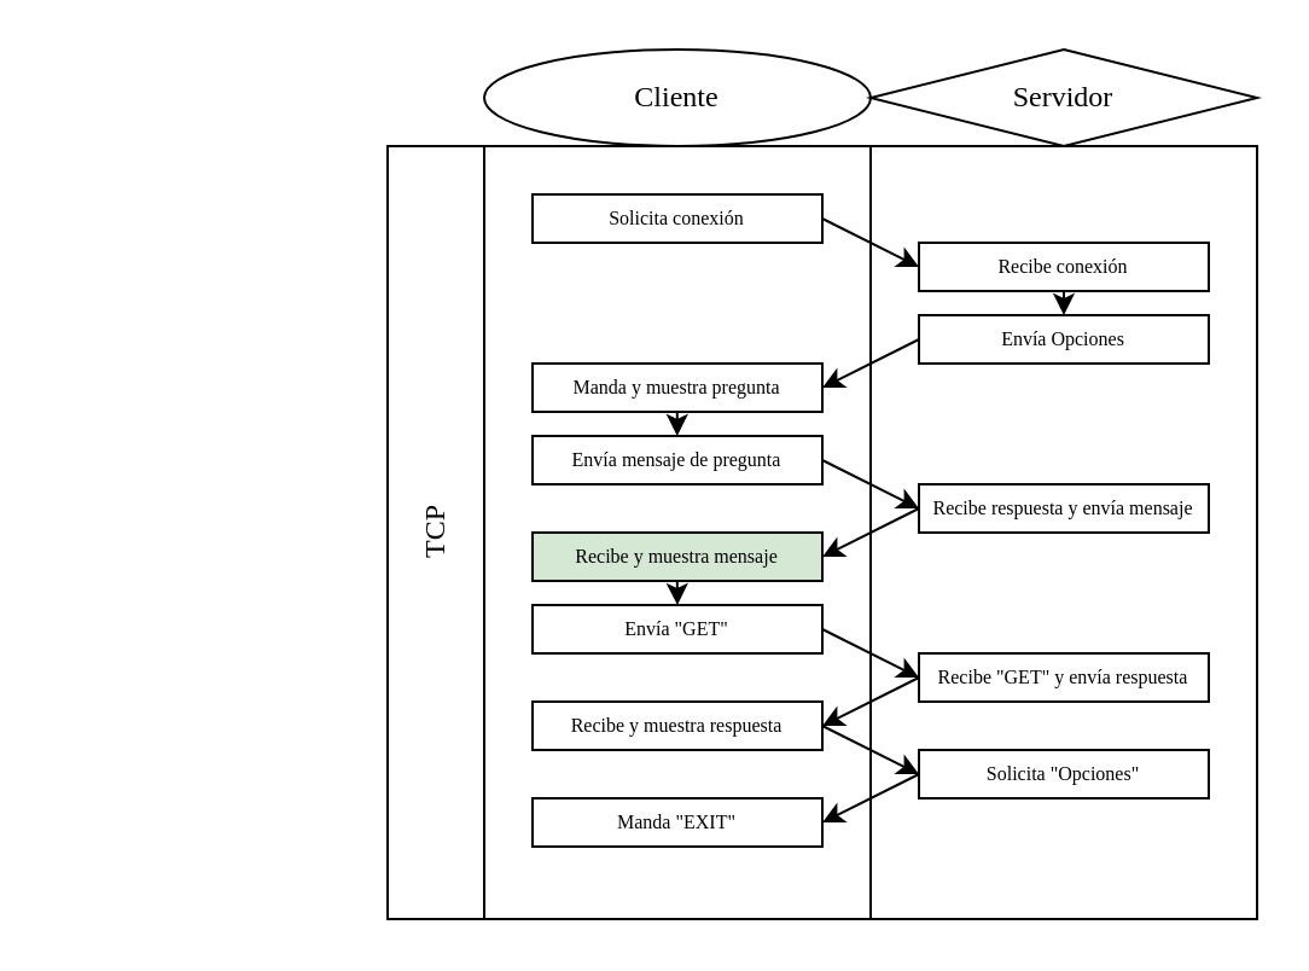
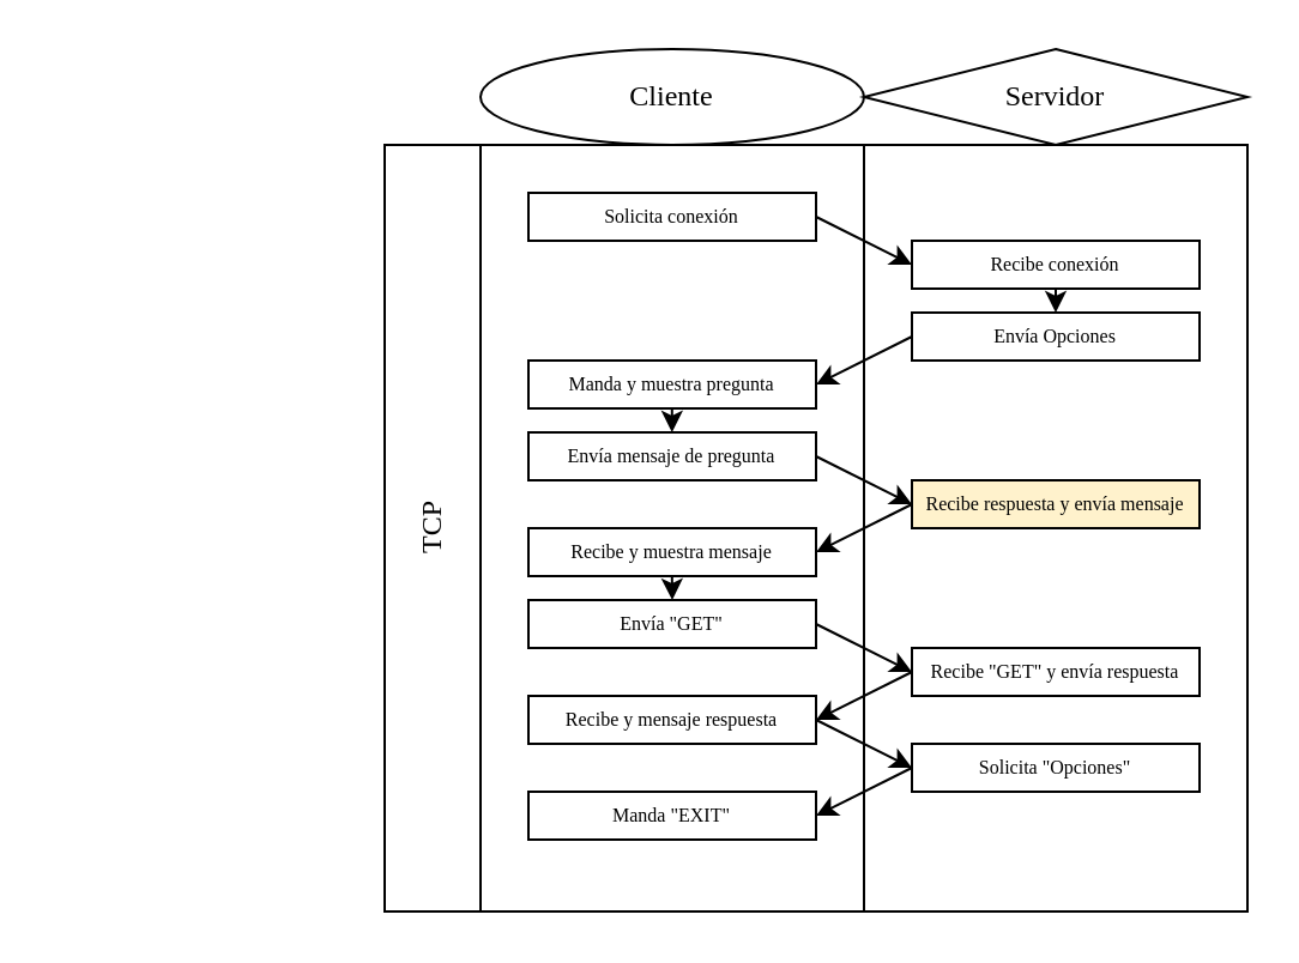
- <mxCell id="15" value="&lt;p style=&quot;line-height: 100%; font-size: 8px;&quot;&gt;&lt;font style=&quot;font-size: 8px;&quot;&gt;Recibe respuesta&amp;nbsp;&lt;/font&gt;&lt;span style=&quot;background-color: initial;&quot;&gt;y envía mensaje&lt;/span&gt;&lt;/p&gt;" style="rounded=0;whiteSpace=wrap;html=1;hachureGap=4;fontFamily=Verdana;align=center;fontSize=8;" vertex="1" parent="1"><mxGeometry x="380" y="200" width="120" height="20" as="geometry" /></mxCell>
+ <mxCell id="15" value="&lt;p style=&quot;line-height: 100%; font-size: 8px;&quot;&gt;&lt;font style=&quot;font-size: 8px;&quot;&gt;Recibe respuesta&amp;nbsp;&lt;/font&gt;&lt;span style=&quot;background-color: initial;&quot;&gt;y envía mensaje&lt;/span&gt;&lt;/p&gt;" style="rounded=0;whiteSpace=wrap;html=1;hachureGap=4;fontFamily=Verdana;align=center;fontSize=8;fillColor=#fff2cc;" vertex="1" parent="1"><mxGeometry x="380" y="200" width="120" height="20" as="geometry" /></mxCell>
- <mxCell id="13" value="&lt;p style=&quot;line-height: 100%; font-size: 8px;&quot;&gt;&lt;font style=&quot;font-size: 8px;&quot;&gt;Recibe y muestra mensaje&lt;/font&gt;&lt;/p&gt;" style="rounded=0;whiteSpace=wrap;html=1;hachureGap=4;fontFamily=Verdana;align=center;fontSize=8;fillColor=#d5e8d4;" vertex="1" parent="1"><mxGeometry x="220" y="220" width="120" height="20" as="geometry" /></mxCell>
+ <mxCell id="13" value="&lt;p style=&quot;line-height: 100%; font-size: 8px;&quot;&gt;&lt;font style=&quot;font-size: 8px;&quot;&gt;Recibe y muestra mensaje&lt;/font&gt;&lt;/p&gt;" style="rounded=0;whiteSpace=wrap;html=1;hachureGap=4;fontFamily=Verdana;align=center;fontSize=8;" vertex="1" parent="1"><mxGeometry x="220" y="220" width="120" height="20" as="geometry" /></mxCell>
- <mxCell id="24" value="&lt;p style=&quot;line-height: 100%; font-size: 8px;&quot;&gt;&lt;font style=&quot;font-size: 8px;&quot;&gt;Recibe y muestra respuesta&lt;/font&gt;&lt;/p&gt;" style="rounded=0;whiteSpace=wrap;html=1;hachureGap=4;fontFamily=Verdana;align=center;fontSize=8;" vertex="1" parent="1"><mxGeometry x="220" y="290" width="120" height="20" as="geometry" /></mxCell>
+ <mxCell id="24" value="&lt;p style=&quot;line-height: 100%; font-size: 8px;&quot;&gt;&lt;font style=&quot;font-size: 8px;&quot;&gt;Recibe y mensaje respuesta&lt;/font&gt;&lt;/p&gt;" style="rounded=0;whiteSpace=wrap;html=1;hachureGap=4;fontFamily=Verdana;align=center;fontSize=8;" vertex="1" parent="1"><mxGeometry x="220" y="290" width="120" height="20" as="geometry" /></mxCell>
